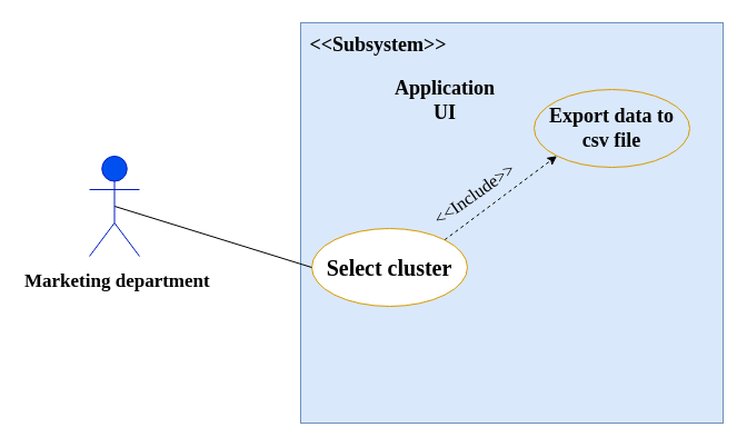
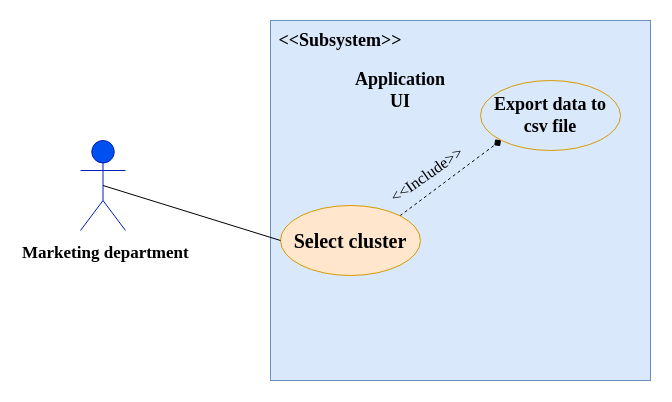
- <mxCell id="3" style="rounded=0;orthogonalLoop=1;jettySize=auto;html=1;exitX=1;exitY=0;exitDx=0;exitDy=0;entryX=0;entryY=1;entryDx=0;entryDy=0;endArrow=classic;endFill=1;dashed=1;" parent="1" source="4" target="5" edge="1"><mxGeometry relative="1" as="geometry" /></mxCell>
+ <mxCell id="3" style="rounded=0;orthogonalLoop=1;jettySize=auto;html=1;exitX=1;exitY=0;exitDx=0;exitDy=0;entryX=0;entryY=1;entryDx=0;entryDy=0;endArrow=diamond;endFill=1;dashed=1;" parent="1" source="4" target="5" edge="1"><mxGeometry relative="1" as="geometry" /></mxCell>
- <mxCell id="4" value="&lt;font face=&quot;Times New Roman&quot; size=&quot;1&quot;&gt;&lt;b style=&quot;font-size: 20px&quot;&gt;Select cluster&lt;/b&gt;&lt;/font&gt;" style="ellipse;whiteSpace=wrap;html=1;fillColor=#ffffff;strokeColor=#d79b00;" parent="1" vertex="1"><mxGeometry x="280" y="205" width="140" height="70" as="geometry" /></mxCell>
+ <mxCell id="4" value="&lt;font face=&quot;Times New Roman&quot; size=&quot;1&quot;&gt;&lt;b style=&quot;font-size: 20px&quot;&gt;Select cluster&lt;/b&gt;&lt;/font&gt;" style="ellipse;whiteSpace=wrap;html=1;fillColor=#ffe6cc;strokeColor=#d79b00;" parent="1" vertex="1"><mxGeometry x="280" y="205" width="140" height="70" as="geometry" /></mxCell>
